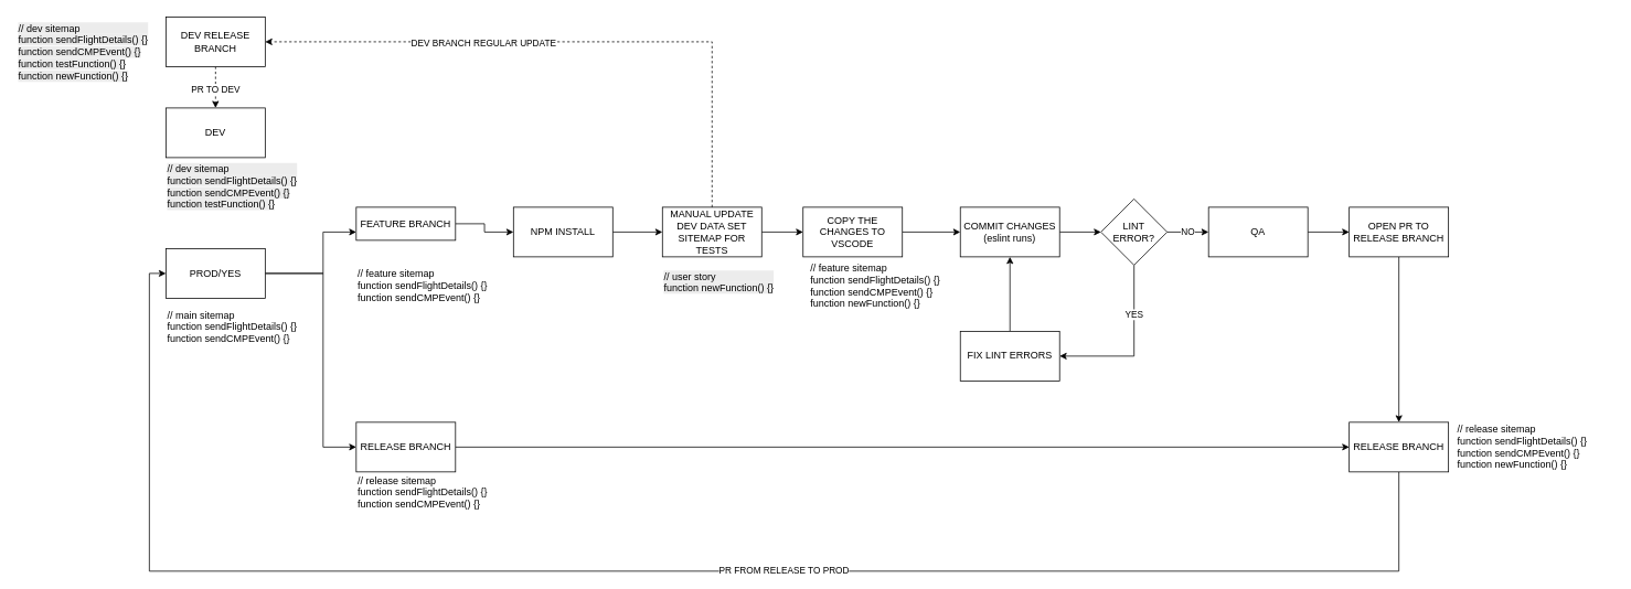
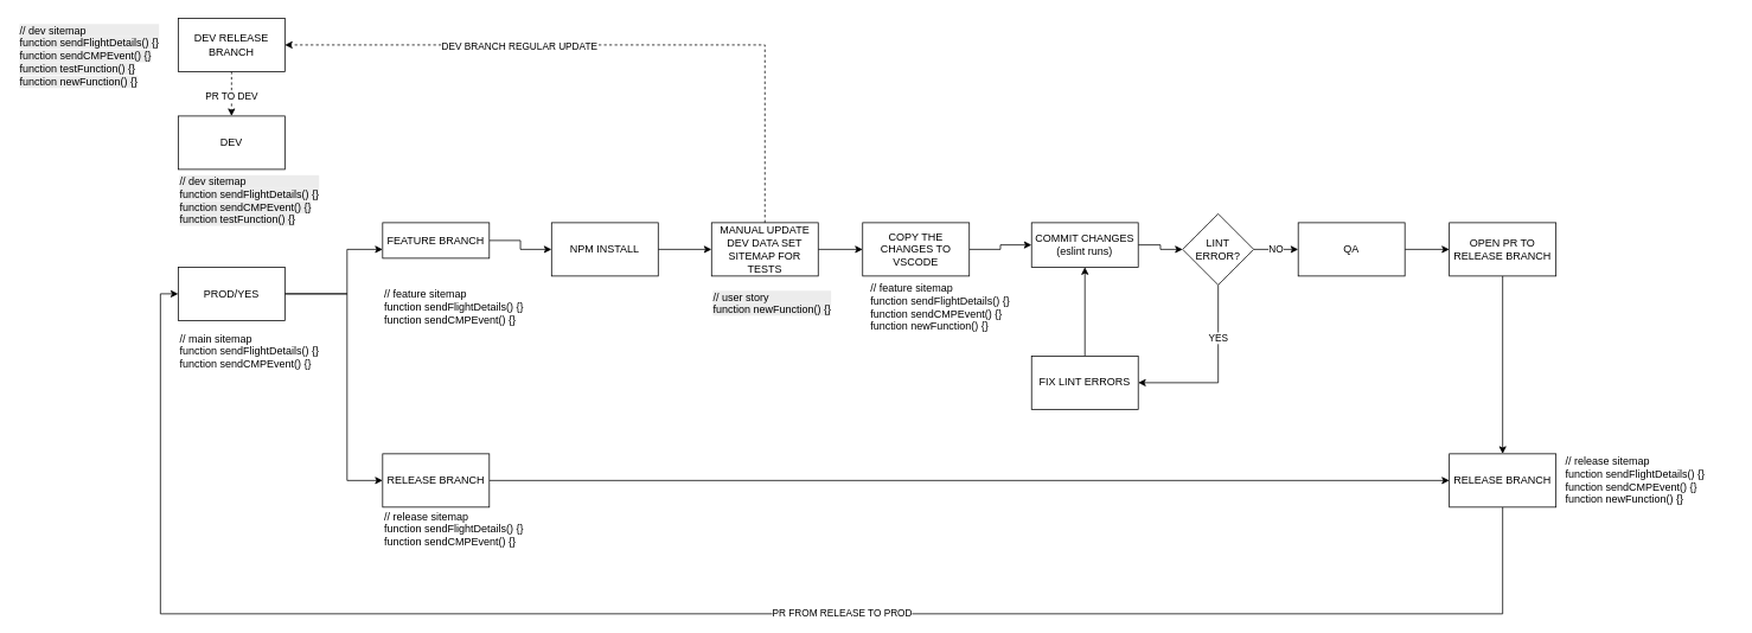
- <mxCell id="16" value="COMMIT CHANGES&lt;br&gt;(eslint runs)" style="rounded=0;whiteSpace=wrap;html=1;" vertex="1" parent="1"><mxGeometry x="1160" y="250" width="120" height="60" as="geometry" /></mxCell>
+ <mxCell id="16" value="COMMIT CHANGES&lt;br&gt;(eslint runs)" style="rounded=0;whiteSpace=wrap;html=1;" vertex="1" parent="1"><mxGeometry x="1160" y="250" width="120" height="50" as="geometry" /></mxCell>
